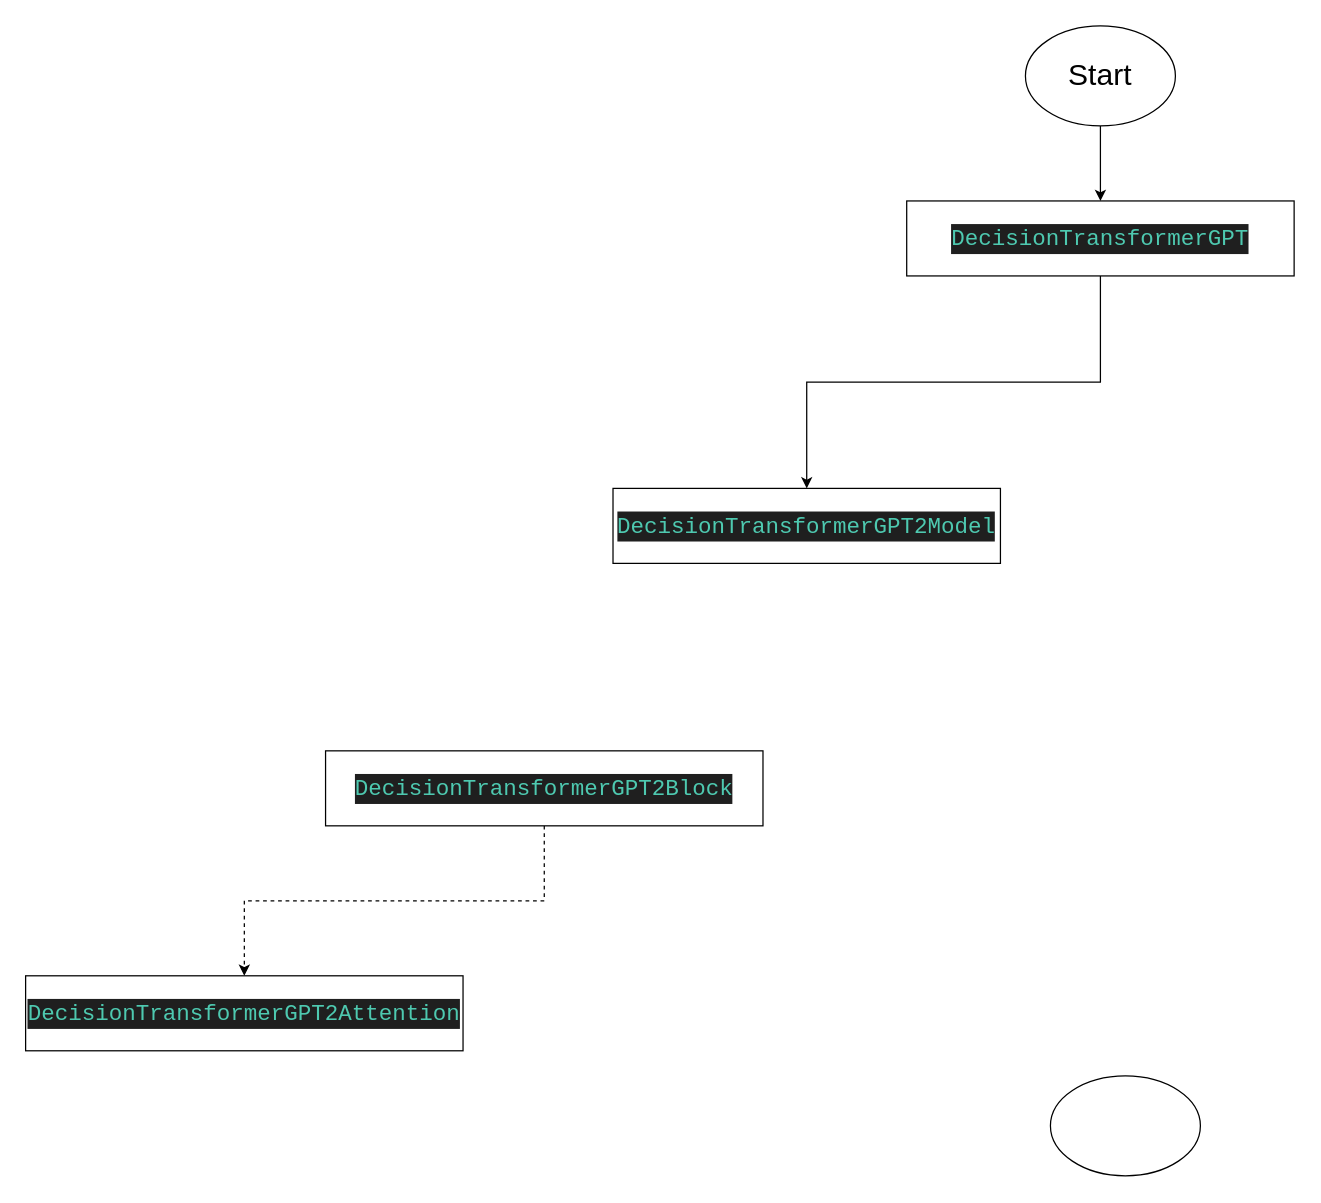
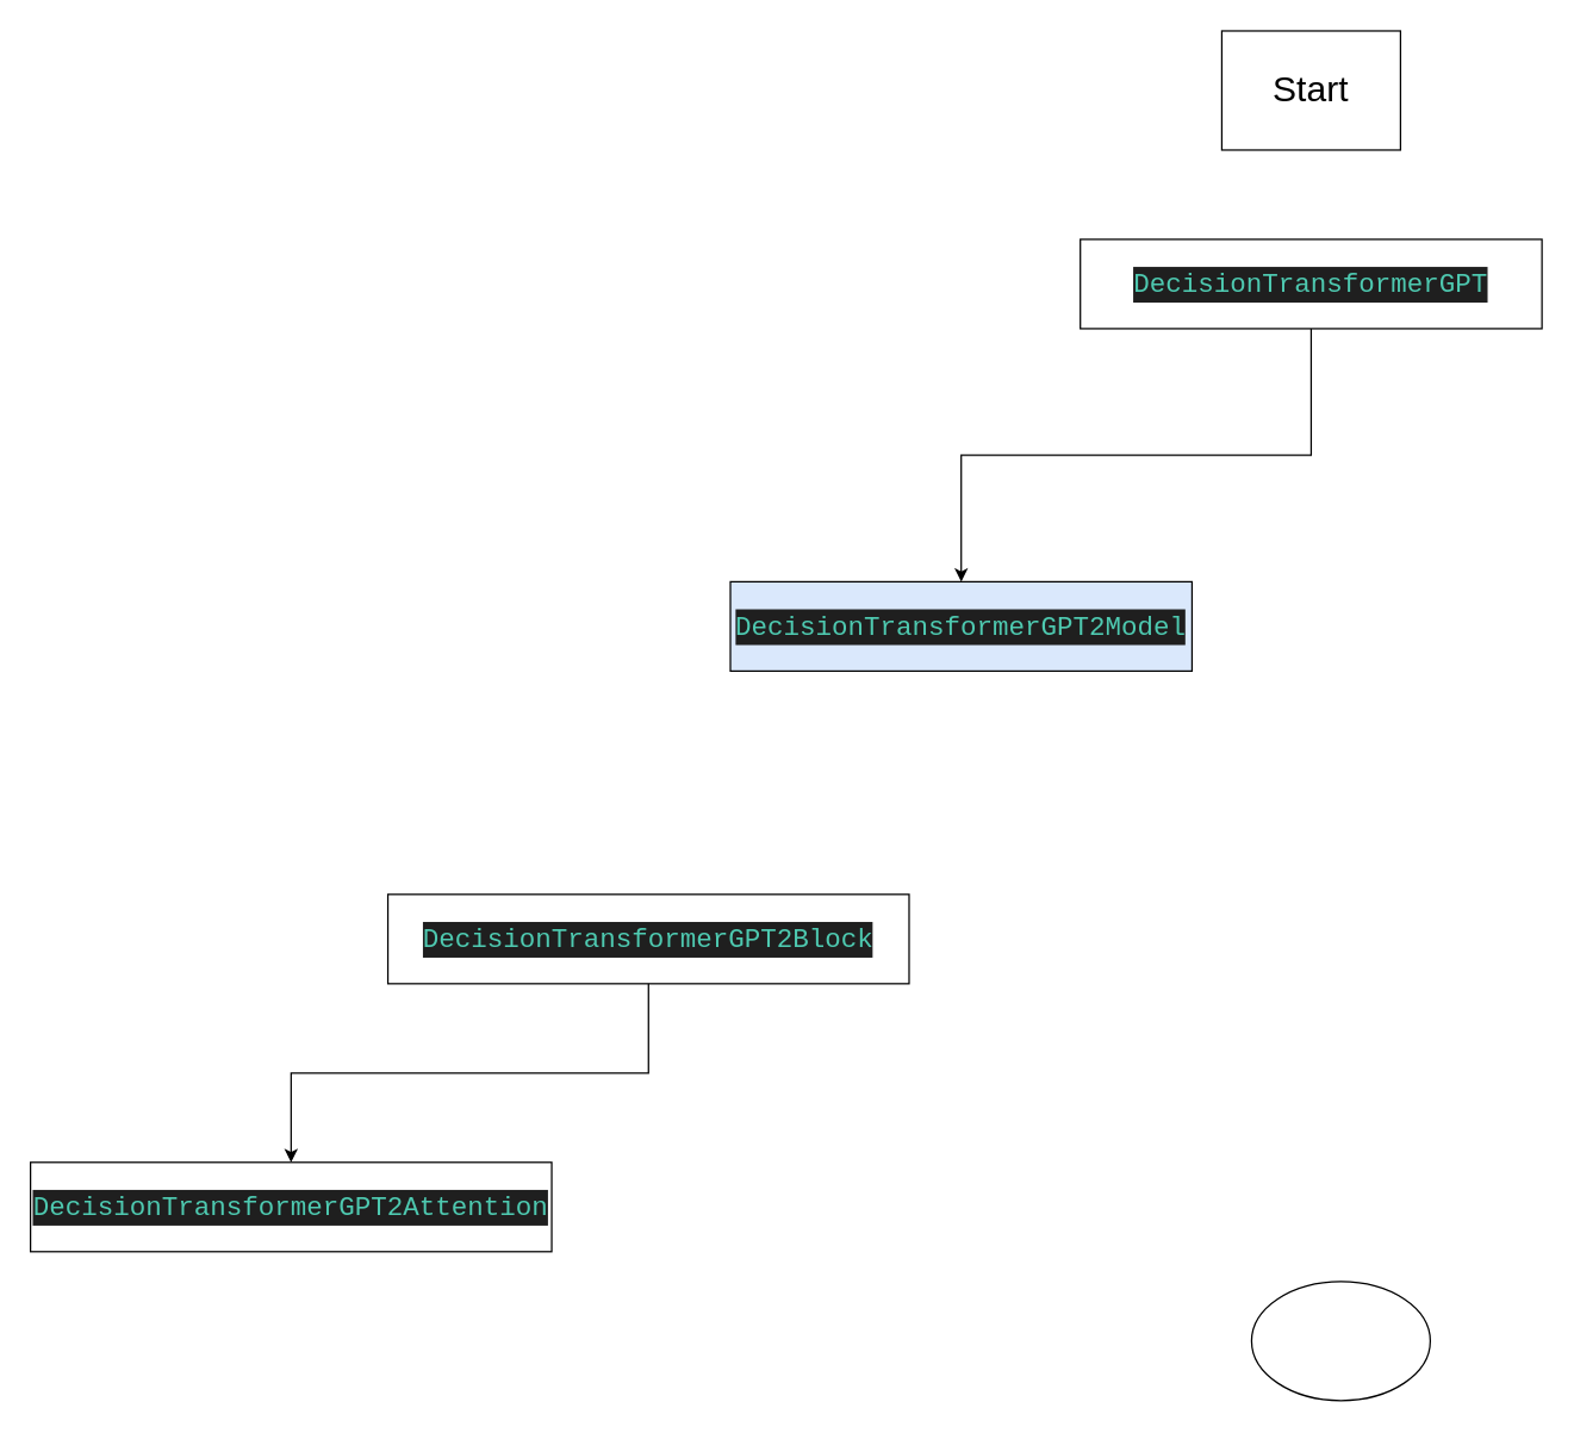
- <mxCell id="5" value="&lt;font style=&quot;font-size: 24px;&quot;&gt;Start&lt;/font&gt;" style="ellipse;whiteSpace=wrap;html=1;" parent="1" vertex="1"><mxGeometry x="820" y="20" width="120" height="80" as="geometry" /></mxCell>
+ <mxCell id="5" value="&lt;font style=&quot;font-size: 24px;&quot;&gt;Start&lt;/font&gt;" style="whiteSpace=wrap;html=1;rounded=0;" parent="1" vertex="1"><mxGeometry x="820" y="20" width="120" height="80" as="geometry" /></mxCell>
- <mxCell id="4" value="" style="edgeStyle=orthogonalEdgeStyle;rounded=0;orthogonalLoop=1;jettySize=auto;html=1;" parent="1" source="5" target="3" edge="1"><mxGeometry relative="1" as="geometry" /></mxCell>
- <mxCell id="6" value="&lt;div style=&quot;color: rgb(204, 204, 204); background-color: rgb(31, 31, 31); font-family: Consolas, &amp;quot;Courier New&amp;quot;, monospace; font-size: 18px; line-height: 24px; white-space: pre;&quot;&gt;&lt;div style=&quot;line-height: 24px;&quot;&gt;&lt;span style=&quot;color: #4ec9b0;&quot;&gt;DecisionTransformerGPT2Model&lt;/span&gt;&lt;/div&gt;&lt;/div&gt;" style="rounded=0;whiteSpace=wrap;html=1;" parent="1" vertex="1"><mxGeometry x="490" y="390" width="310" height="60" as="geometry" /></mxCell>
+ <mxCell id="6" value="&lt;div style=&quot;color: rgb(204, 204, 204); background-color: rgb(31, 31, 31); font-family: Consolas, &amp;quot;Courier New&amp;quot;, monospace; font-size: 18px; line-height: 24px; white-space: pre;&quot;&gt;&lt;div style=&quot;line-height: 24px;&quot;&gt;&lt;span style=&quot;color: #4ec9b0;&quot;&gt;DecisionTransformerGPT2Model&lt;/span&gt;&lt;/div&gt;&lt;/div&gt;" style="rounded=0;whiteSpace=wrap;html=1;fillColor=#dae8fc;" parent="1" vertex="1"><mxGeometry x="490" y="390" width="310" height="60" as="geometry" /></mxCell>
- <mxCell id="7" value="" style="edgeStyle=orthogonalEdgeStyle;rounded=0;orthogonalLoop=1;jettySize=auto;html=1;dashed=1;" parent="1" source="8" target="9" edge="1"><mxGeometry relative="1" as="geometry" /></mxCell>
+ <mxCell id="7" value="" style="edgeStyle=orthogonalEdgeStyle;rounded=0;orthogonalLoop=1;jettySize=auto;html=1;" parent="1" source="8" target="9" edge="1"><mxGeometry relative="1" as="geometry" /></mxCell>
